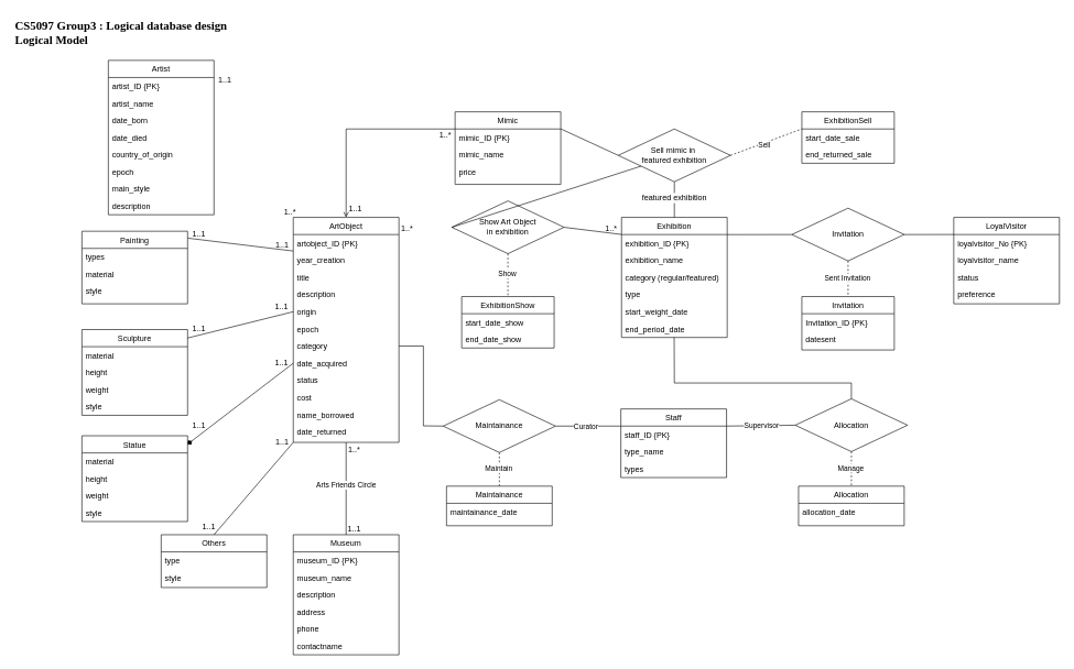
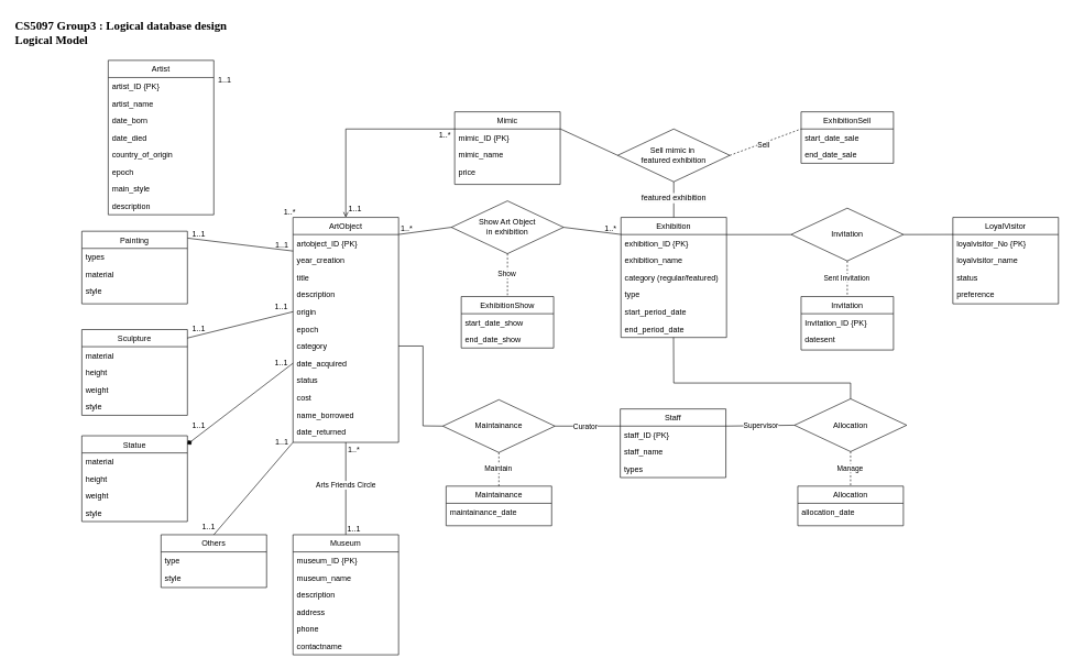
- <mxCell id="74" value="end_returned_sale" style="text;align=left;verticalAlign=top;spacingLeft=4;spacingRight=4;overflow=hidden;rotatable=0;points=[[0,0.5],[1,0.5]];portConstraint=eastwest;" vertex="1" parent="72"><mxGeometry y="52" width="140" height="26" as="geometry" /></mxCell>
+ <mxCell id="74" value="end_date_sale" style="text;align=left;verticalAlign=top;spacingLeft=4;spacingRight=4;overflow=hidden;rotatable=0;points=[[0,0.5],[1,0.5]];portConstraint=eastwest;" vertex="1" parent="72"><mxGeometry y="52" width="140" height="26" as="geometry" /></mxCell>
- <mxCell id="101" value="" style="endArrow=none;html=1;rounded=0;exitX=0;exitY=0.5;exitDx=0;exitDy=0;" edge="1" parent="1" source="100" target="93"><mxGeometry width="50" height="50" relative="1" as="geometry"><mxPoint x="1013" y="259" as="sourcePoint" /><mxPoint x="633" y="529" as="targetPoint" /></mxGeometry></mxCell>
+ <mxCell id="101" value="" style="endArrow=none;html=1;rounded=0;exitX=0;exitY=0.5;exitDx=0;exitDy=0;entryX=1.001;entryY=-0.005;entryDx=0;entryDy=0;entryPerimeter=0;" edge="1" parent="1" source="100" target="10"><mxGeometry width="50" height="50" relative="1" as="geometry"><mxPoint x="1013" y="259" as="sourcePoint" /><mxPoint x="633" y="529" as="targetPoint" /></mxGeometry></mxCell>
- <mxCell id="53" value="start_weight_date" style="text;align=left;verticalAlign=top;spacingLeft=4;spacingRight=4;overflow=hidden;rotatable=0;points=[[0,0.5],[1,0.5]];portConstraint=eastwest;" vertex="1" parent="48"><mxGeometry y="130" width="160" height="26" as="geometry" /></mxCell>
+ <mxCell id="53" value="start_period_date" style="text;align=left;verticalAlign=top;spacingLeft=4;spacingRight=4;overflow=hidden;rotatable=0;points=[[0,0.5],[1,0.5]];portConstraint=eastwest;" vertex="1" parent="48"><mxGeometry y="130" width="160" height="26" as="geometry" /></mxCell>
- <mxCell id="66" value="type_name" style="text;align=left;verticalAlign=top;spacingLeft=4;spacingRight=4;overflow=hidden;rotatable=0;points=[[0,0.5],[1,0.5]];portConstraint=eastwest;" vertex="1" parent="64"><mxGeometry y="52" width="160" height="26" as="geometry" /></mxCell>
+ <mxCell id="66" value="staff_name" style="text;align=left;verticalAlign=top;spacingLeft=4;spacingRight=4;overflow=hidden;rotatable=0;points=[[0,0.5],[1,0.5]];portConstraint=eastwest;" vertex="1" parent="64"><mxGeometry y="52" width="160" height="26" as="geometry" /></mxCell>
